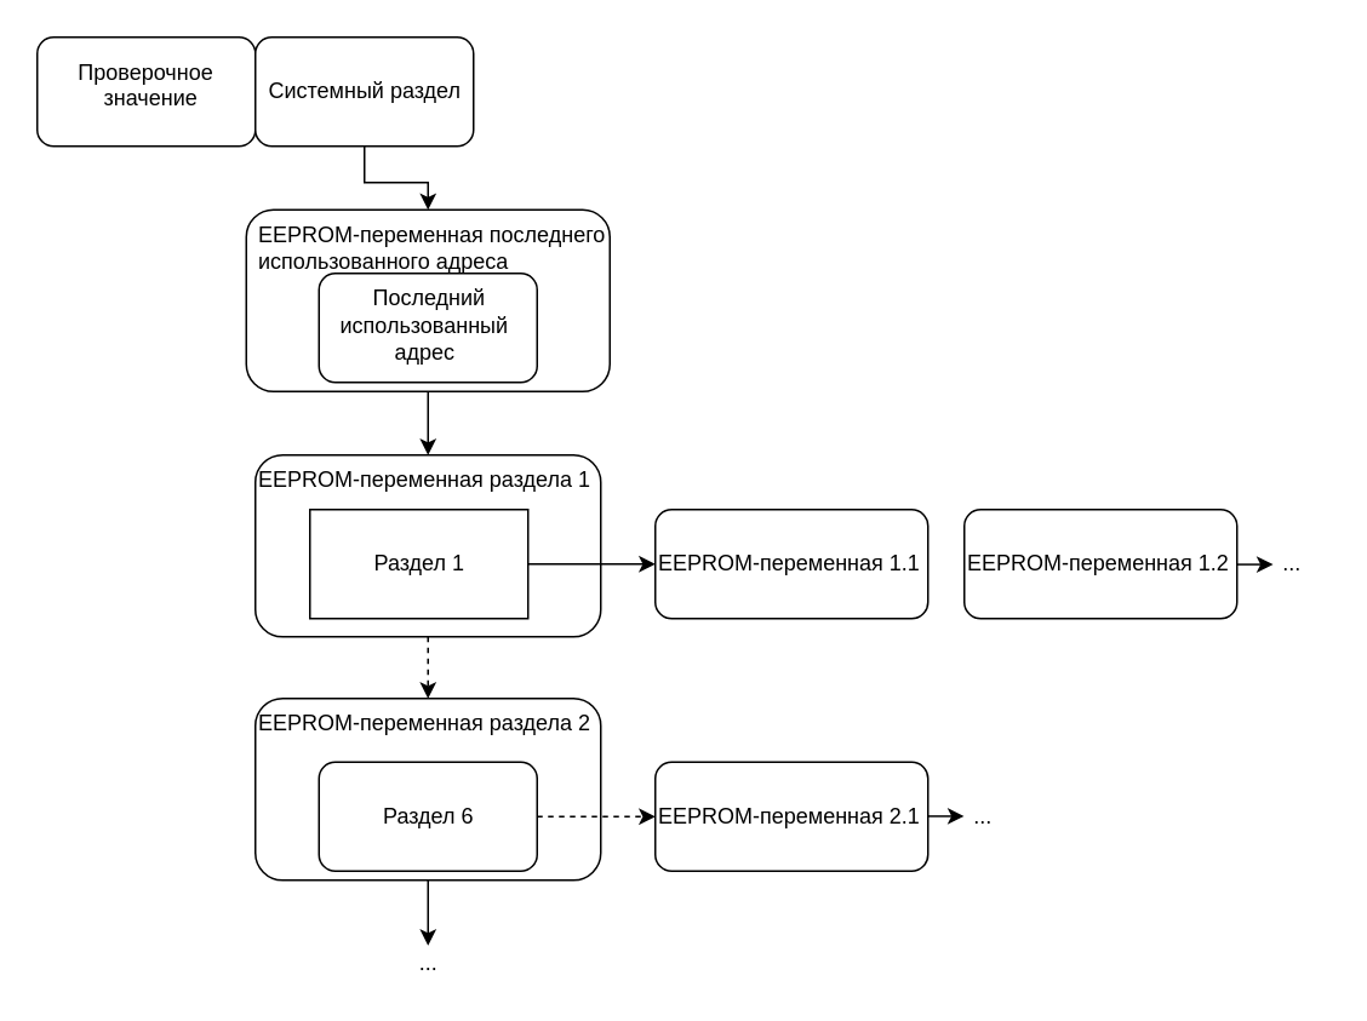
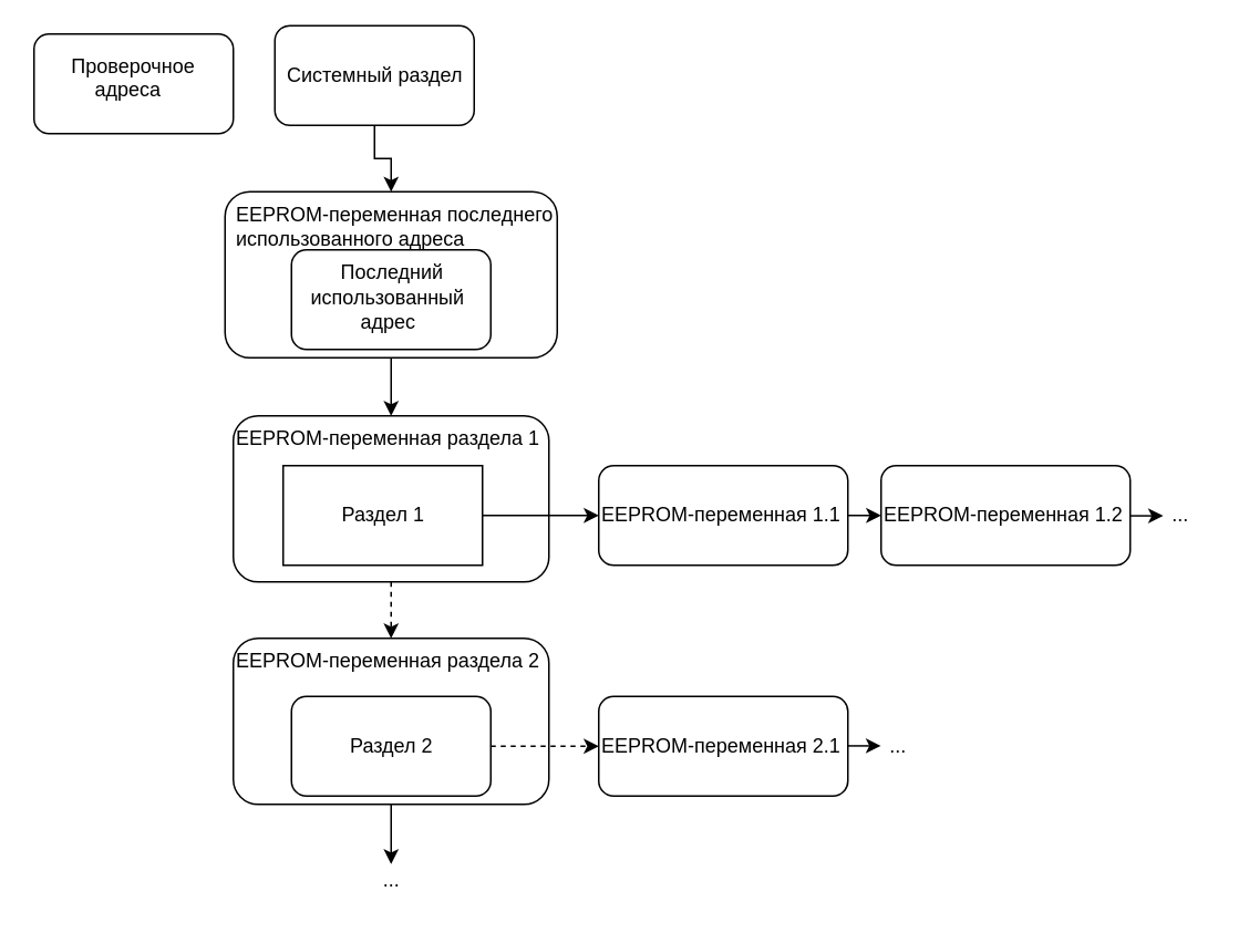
- <mxCell id="4" value="Системный раздел" style="rounded=1;html=1;labelBackgroundColor=none;horizontal=1;" vertex="1" parent="1"><mxGeometry x="140" y="20" width="120" height="60" as="geometry" /></mxCell>
+ <mxCell id="4" value="Системный раздел" style="rounded=1;html=1;labelBackgroundColor=none;horizontal=1;" vertex="1" parent="1"><mxGeometry x="165" y="15" width="120" height="60" as="geometry" /></mxCell>
- <mxCell id="25" value="значение" style="text;html=1;fontSize=12;" vertex="1" parent="1"><mxGeometry x="55" y="40" width="50" height="30" as="geometry" /></mxCell>
+ <mxCell id="25" value="адреса" style="text;html=1;fontSize=12;" vertex="1" parent="1"><mxGeometry x="55" y="40" width="50" height="30" as="geometry" /></mxCell>
+ <mxCell id="14" style="edgeStyle=orthogonalEdgeStyle;rounded=0;orthogonalLoop=1;jettySize=auto;html=1;exitX=1;exitY=0.5;exitDx=0;exitDy=0;entryX=0;entryY=0.5;entryDx=0;entryDy=0;labelBackgroundColor=none;horizontal=1;" edge="1" parent="1" source="15" target="16"><mxGeometry relative="1" as="geometry" /></mxCell>
- <mxCell id="11" value="Раздел 6" style="rounded=1;html=1;labelBackgroundColor=none;horizontal=1;" vertex="1" parent="1"><mxGeometry x="175" y="419" width="120" height="60" as="geometry" /></mxCell>
+ <mxCell id="11" value="Раздел 2" style="rounded=1;html=1;labelBackgroundColor=none;horizontal=1;" vertex="1" parent="1"><mxGeometry x="175" y="419" width="120" height="60" as="geometry" /></mxCell>
